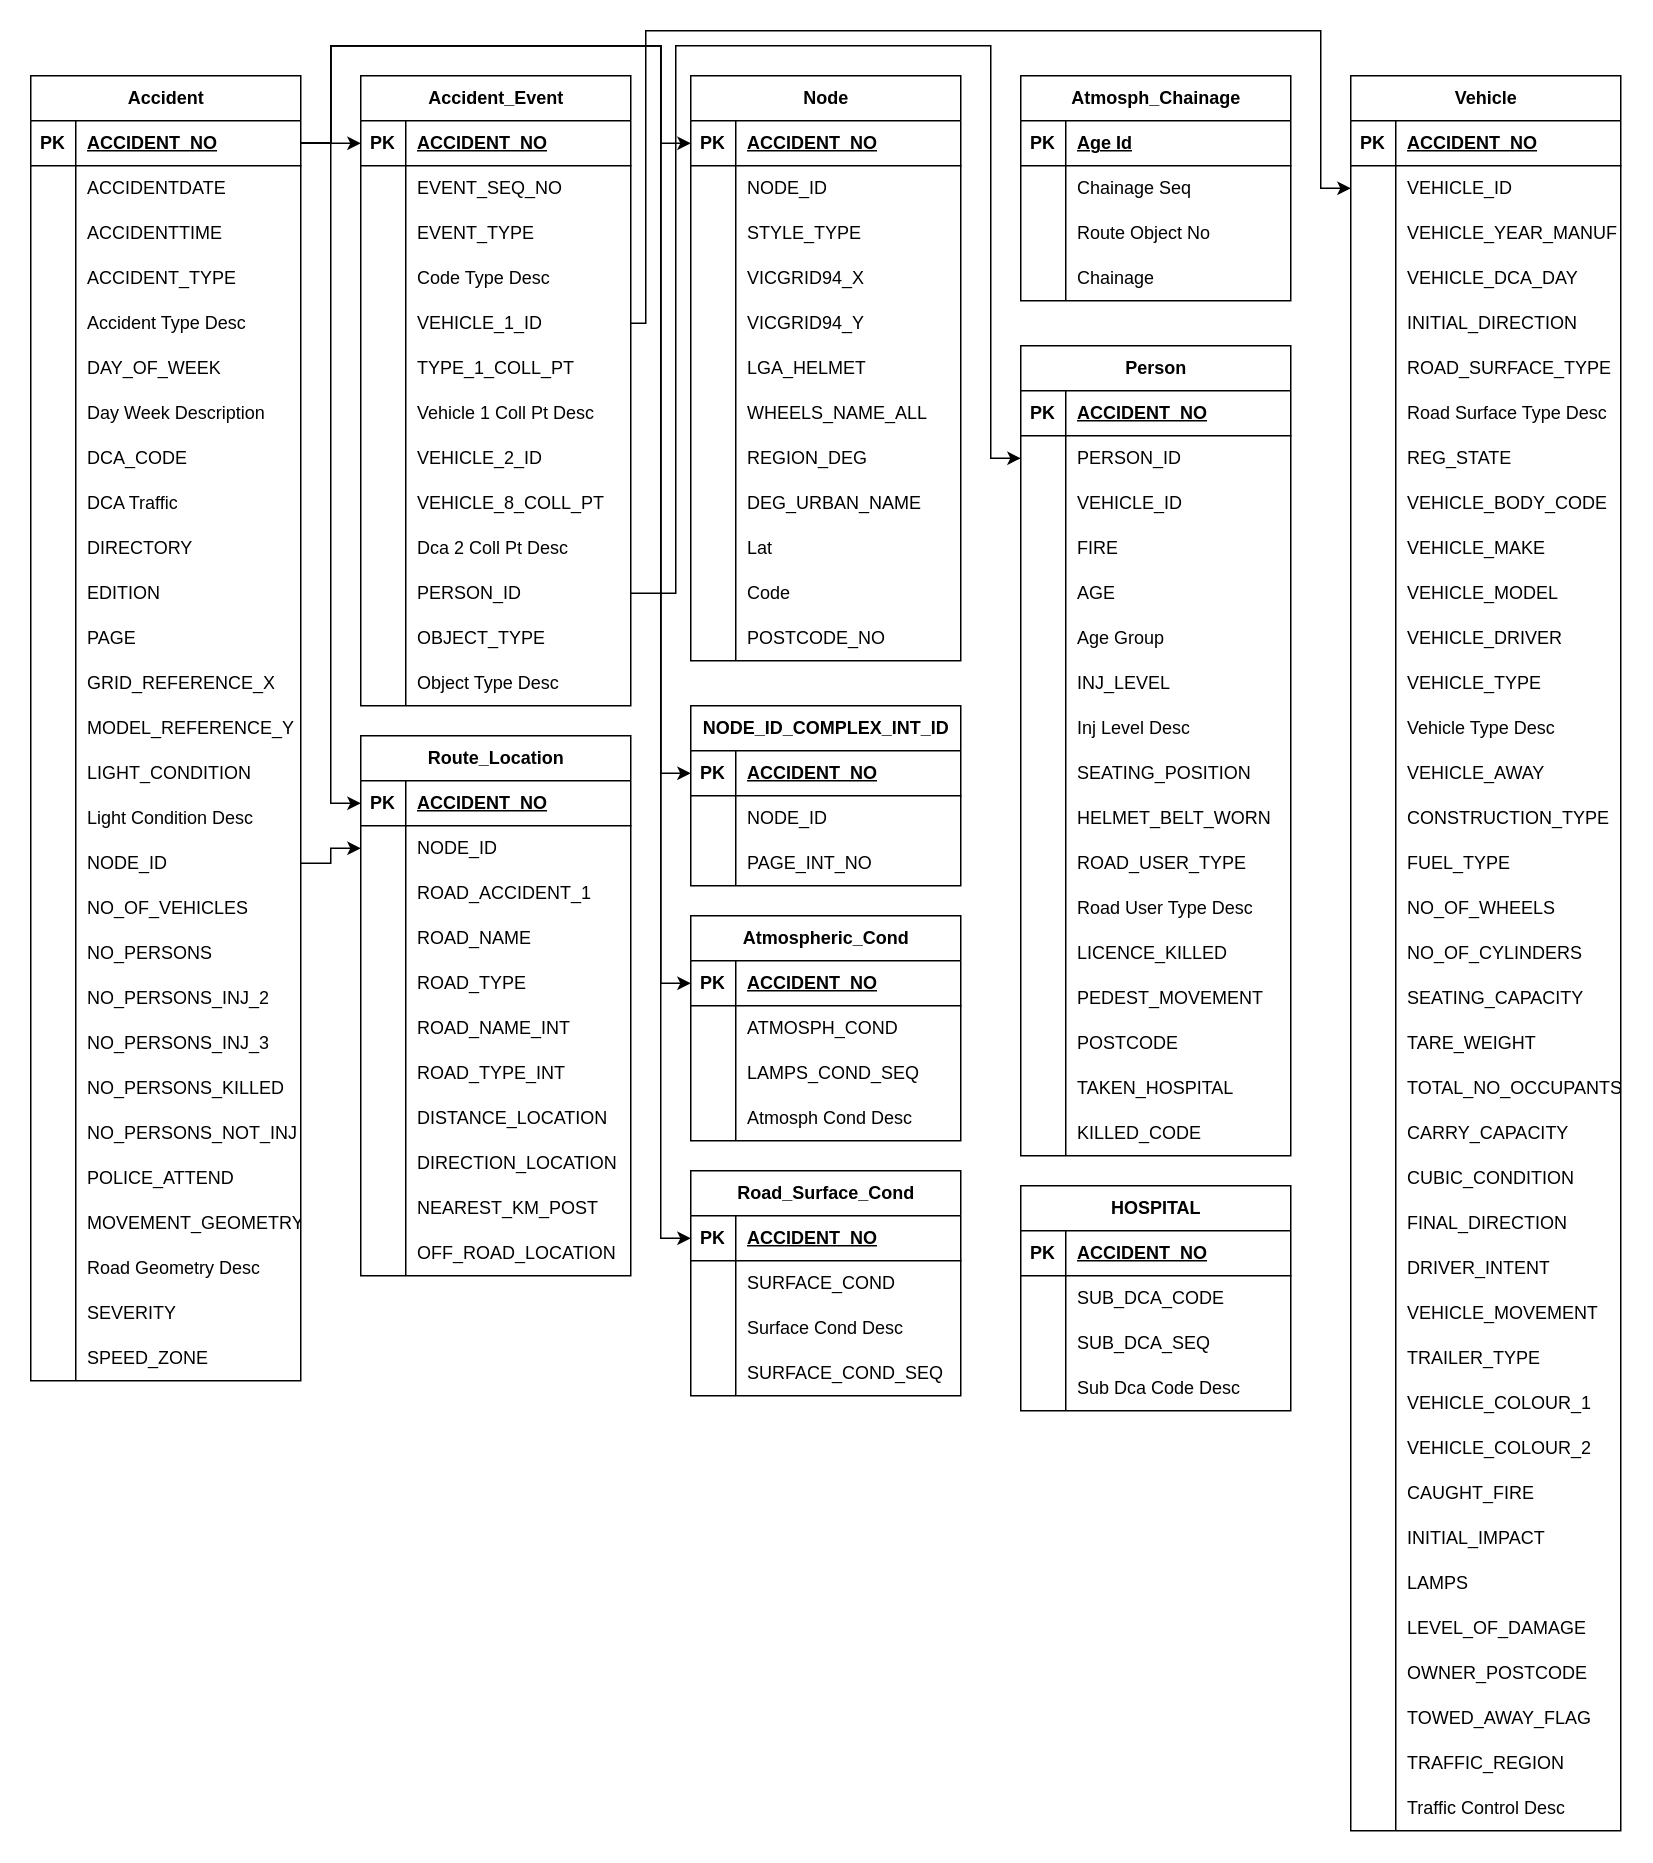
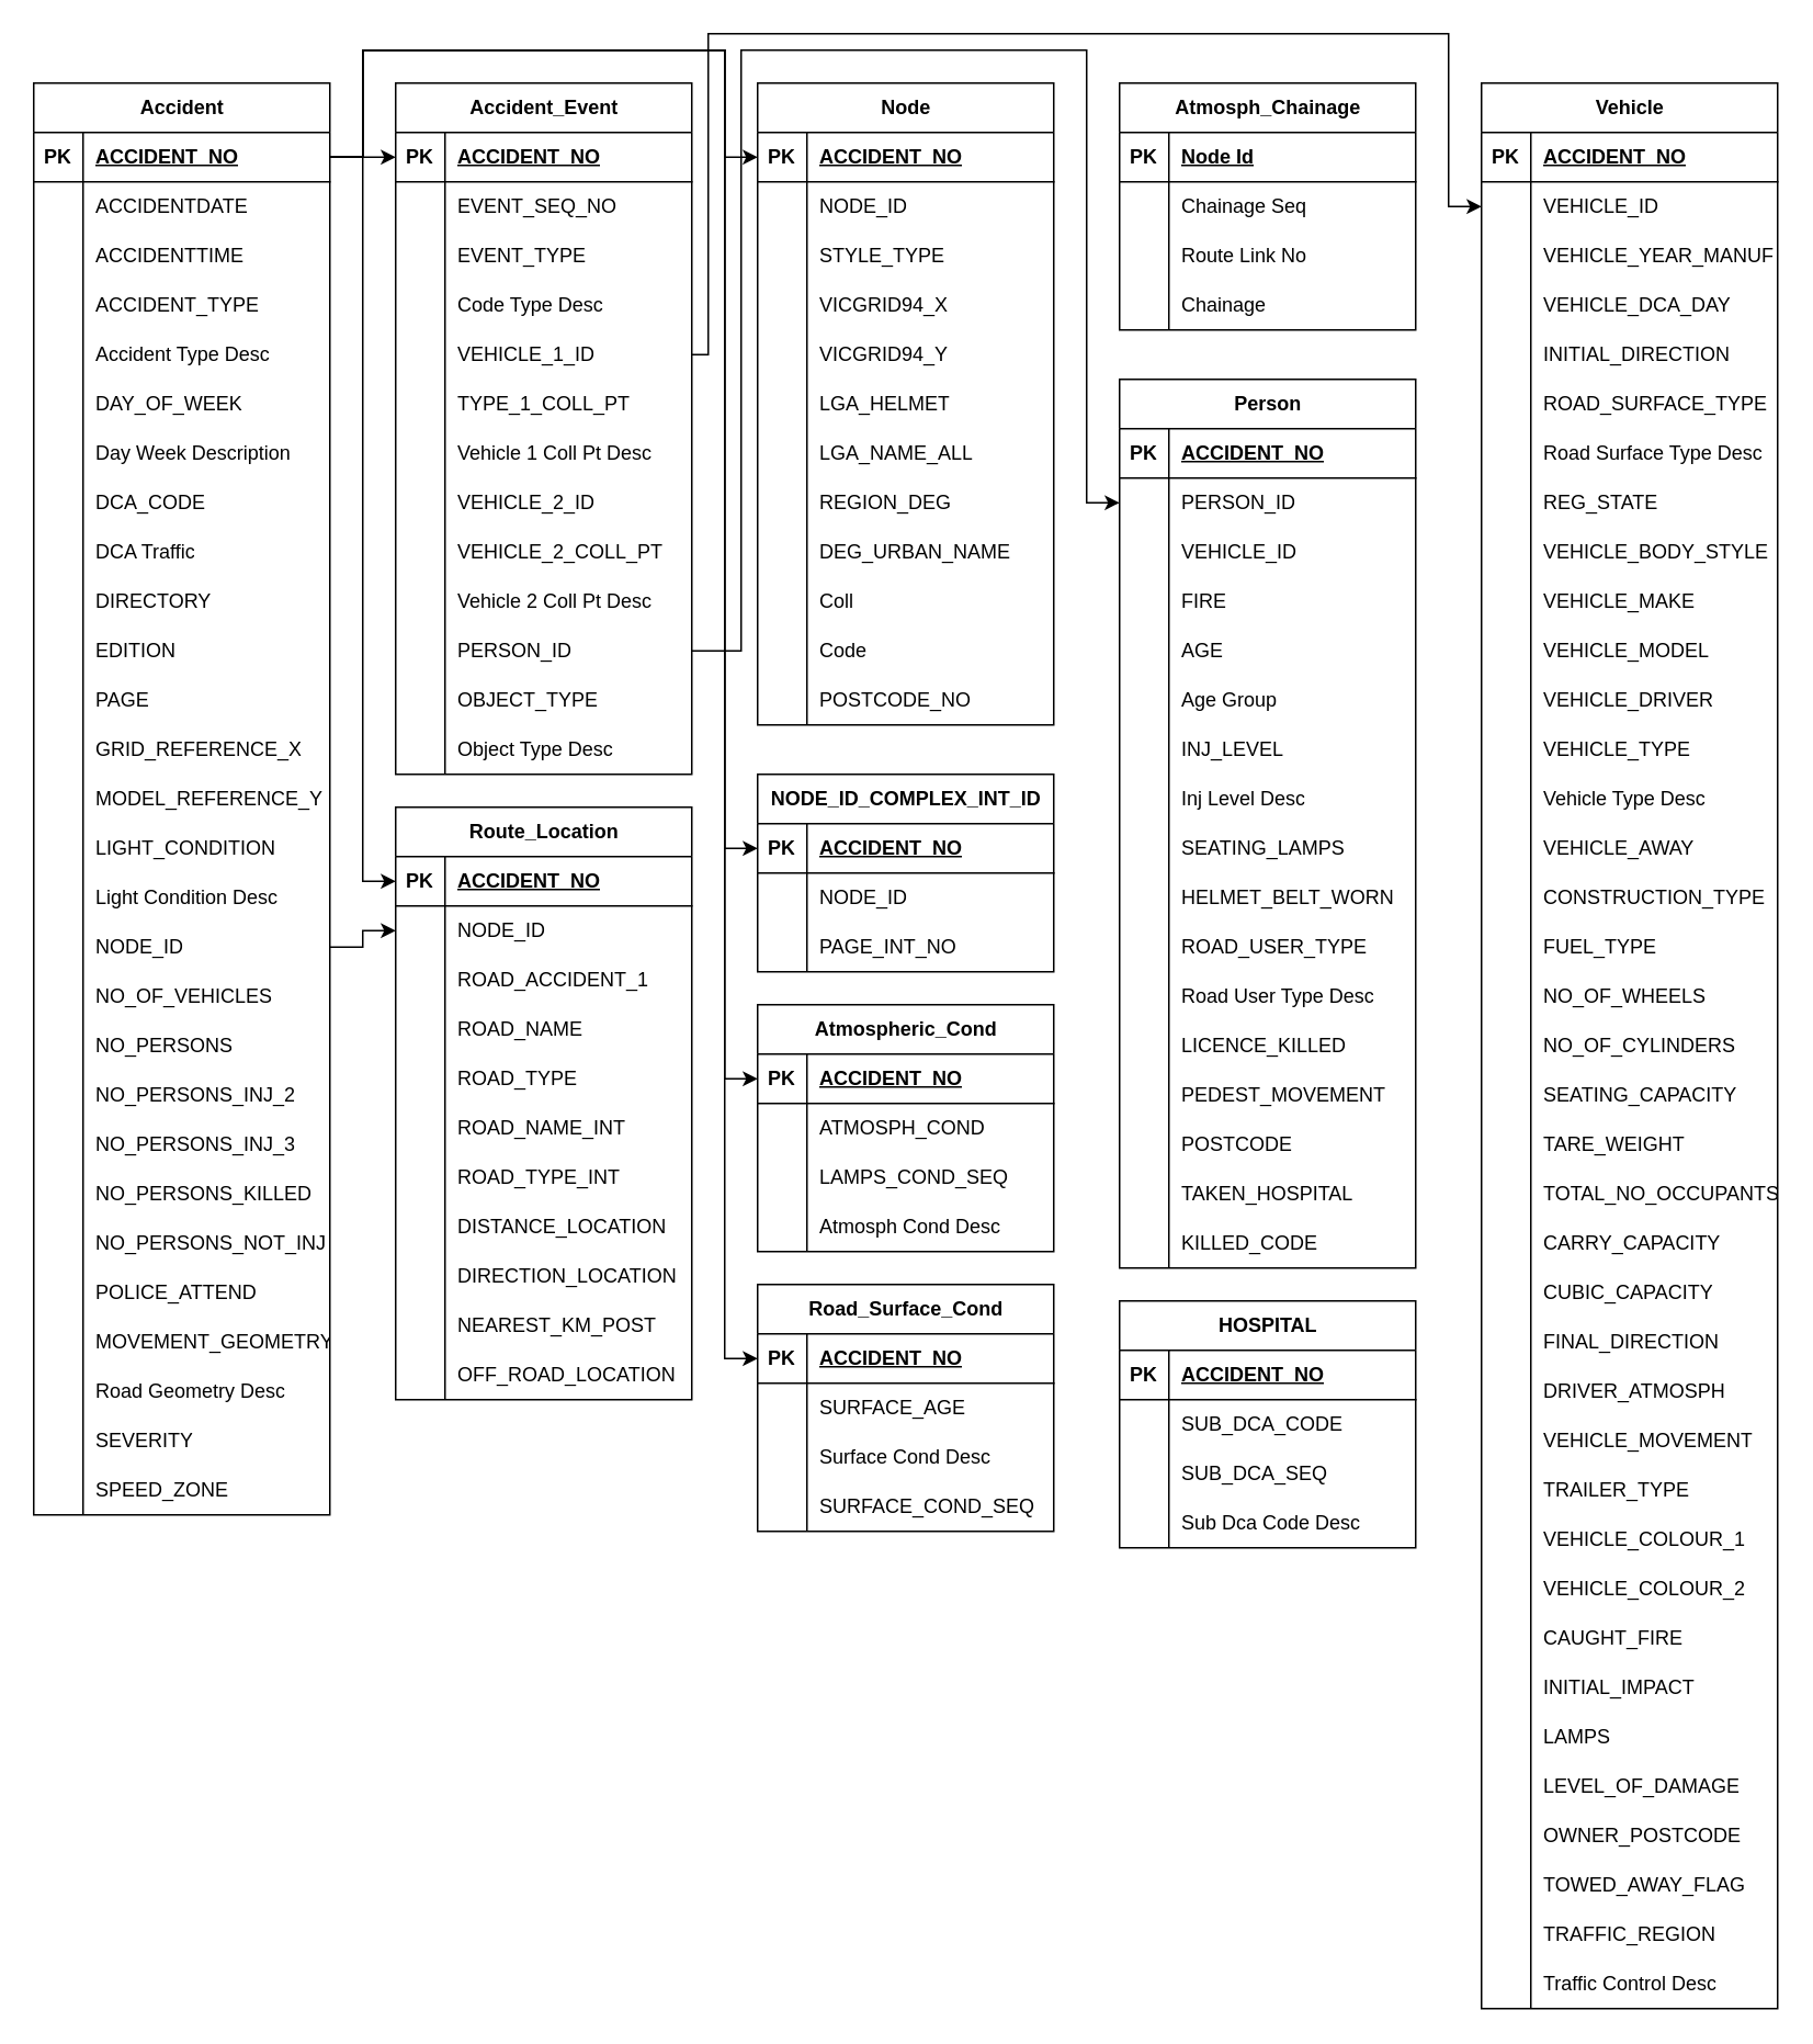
- <mxCell id="5" value="Age Id" style="shape=partialRectangle;connectable=0;fillColor=none;top=0;left=0;bottom=0;right=0;align=left;spacingLeft=6;fontStyle=5;overflow=hidden;whiteSpace=wrap;html=1;" vertex="1" parent="3"><mxGeometry x="30" width="150" height="30" as="geometry"><mxRectangle width="150" height="30" as="alternateBounds" /></mxGeometry></mxCell>
+ <mxCell id="5" value="Node Id" style="shape=partialRectangle;connectable=0;fillColor=none;top=0;left=0;bottom=0;right=0;align=left;spacingLeft=6;fontStyle=5;overflow=hidden;whiteSpace=wrap;html=1;" vertex="1" parent="3"><mxGeometry x="30" width="150" height="30" as="geometry"><mxRectangle width="150" height="30" as="alternateBounds" /></mxGeometry></mxCell>
- <mxCell id="11" value="Route Object No" style="shape=partialRectangle;connectable=0;fillColor=none;top=0;left=0;bottom=0;right=0;align=left;spacingLeft=6;overflow=hidden;whiteSpace=wrap;html=1;" vertex="1" parent="9"><mxGeometry x="30" width="150" height="30" as="geometry"><mxRectangle width="150" height="30" as="alternateBounds" /></mxGeometry></mxCell>
+ <mxCell id="11" value="Route Link No" style="shape=partialRectangle;connectable=0;fillColor=none;top=0;left=0;bottom=0;right=0;align=left;spacingLeft=6;overflow=hidden;whiteSpace=wrap;html=1;" vertex="1" parent="9"><mxGeometry x="30" width="150" height="30" as="geometry"><mxRectangle width="150" height="30" as="alternateBounds" /></mxGeometry></mxCell>
- <mxCell id="110" value="WHEELS_NAME_ALL" style="shape=partialRectangle;connectable=0;fillColor=none;top=0;left=0;bottom=0;right=0;align=left;spacingLeft=6;overflow=hidden;whiteSpace=wrap;html=1;" vertex="1" parent="108"><mxGeometry x="30" width="150" height="30" as="geometry"><mxRectangle width="150" height="30" as="alternateBounds" /></mxGeometry></mxCell>
+ <mxCell id="110" value="LGA_NAME_ALL" style="shape=partialRectangle;connectable=0;fillColor=none;top=0;left=0;bottom=0;right=0;align=left;spacingLeft=6;overflow=hidden;whiteSpace=wrap;html=1;" vertex="1" parent="108"><mxGeometry x="30" width="150" height="30" as="geometry"><mxRectangle width="150" height="30" as="alternateBounds" /></mxGeometry></mxCell>
- <mxCell id="42" value="VEHICLE_8_COLL_PT" style="shape=partialRectangle;connectable=0;fillColor=none;top=0;left=0;bottom=0;right=0;align=left;spacingLeft=6;overflow=hidden;whiteSpace=wrap;html=1;" vertex="1" parent="40"><mxGeometry x="30" width="150" height="30" as="geometry"><mxRectangle width="150" height="30" as="alternateBounds" /></mxGeometry></mxCell>
+ <mxCell id="42" value="VEHICLE_2_COLL_PT" style="shape=partialRectangle;connectable=0;fillColor=none;top=0;left=0;bottom=0;right=0;align=left;spacingLeft=6;overflow=hidden;whiteSpace=wrap;html=1;" vertex="1" parent="40"><mxGeometry x="30" width="150" height="30" as="geometry"><mxRectangle width="150" height="30" as="alternateBounds" /></mxGeometry></mxCell>
- <mxCell id="339" value="VEHICLE_BODY_CODE" style="shape=partialRectangle;connectable=0;fillColor=none;top=0;left=0;bottom=0;right=0;align=left;spacingLeft=6;overflow=hidden;whiteSpace=wrap;html=1;" vertex="1" parent="337"><mxGeometry x="30" width="150" height="30" as="geometry"><mxRectangle width="150" height="30" as="alternateBounds" /></mxGeometry></mxCell>
+ <mxCell id="339" value="VEHICLE_BODY_STYLE" style="shape=partialRectangle;connectable=0;fillColor=none;top=0;left=0;bottom=0;right=0;align=left;spacingLeft=6;overflow=hidden;whiteSpace=wrap;html=1;" vertex="1" parent="337"><mxGeometry x="30" width="150" height="30" as="geometry"><mxRectangle width="150" height="30" as="alternateBounds" /></mxGeometry></mxCell>
- <mxCell id="45" value="Dca 2 Coll Pt Desc" style="shape=partialRectangle;connectable=0;fillColor=none;top=0;left=0;bottom=0;right=0;align=left;spacingLeft=6;overflow=hidden;whiteSpace=wrap;html=1;" vertex="1" parent="43"><mxGeometry x="30" width="150" height="30" as="geometry"><mxRectangle width="150" height="30" as="alternateBounds" /></mxGeometry></mxCell>
+ <mxCell id="45" value="Vehicle 2 Coll Pt Desc" style="shape=partialRectangle;connectable=0;fillColor=none;top=0;left=0;bottom=0;right=0;align=left;spacingLeft=6;overflow=hidden;whiteSpace=wrap;html=1;" vertex="1" parent="43"><mxGeometry x="30" width="150" height="30" as="geometry"><mxRectangle width="150" height="30" as="alternateBounds" /></mxGeometry></mxCell>
- <mxCell id="119" value="Lat" style="shape=partialRectangle;connectable=0;fillColor=none;top=0;left=0;bottom=0;right=0;align=left;spacingLeft=6;overflow=hidden;whiteSpace=wrap;html=1;" vertex="1" parent="117"><mxGeometry x="30" width="150" height="30" as="geometry"><mxRectangle width="150" height="30" as="alternateBounds" /></mxGeometry></mxCell>
+ <mxCell id="119" value="Coll" style="shape=partialRectangle;connectable=0;fillColor=none;top=0;left=0;bottom=0;right=0;align=left;spacingLeft=6;overflow=hidden;whiteSpace=wrap;html=1;" vertex="1" parent="117"><mxGeometry x="30" width="150" height="30" as="geometry"><mxRectangle width="150" height="30" as="alternateBounds" /></mxGeometry></mxCell>
- <mxCell id="261" value="SEATING_POSITION" style="shape=partialRectangle;connectable=0;fillColor=none;top=0;left=0;bottom=0;right=0;align=left;spacingLeft=6;overflow=hidden;whiteSpace=wrap;html=1;" vertex="1" parent="259"><mxGeometry x="30" width="150" height="30" as="geometry"><mxRectangle width="150" height="30" as="alternateBounds" /></mxGeometry></mxCell>
+ <mxCell id="261" value="SEATING_LAMPS" style="shape=partialRectangle;connectable=0;fillColor=none;top=0;left=0;bottom=0;right=0;align=left;spacingLeft=6;overflow=hidden;whiteSpace=wrap;html=1;" vertex="1" parent="259"><mxGeometry x="30" width="150" height="30" as="geometry"><mxRectangle width="150" height="30" as="alternateBounds" /></mxGeometry></mxCell>
- <mxCell id="384" value="CUBIC_CONDITION" style="shape=partialRectangle;connectable=0;fillColor=none;top=0;left=0;bottom=0;right=0;align=left;spacingLeft=6;overflow=hidden;whiteSpace=wrap;html=1;" vertex="1" parent="382"><mxGeometry x="30" width="150" height="30" as="geometry"><mxRectangle width="150" height="30" as="alternateBounds" /></mxGeometry></mxCell>
+ <mxCell id="384" value="CUBIC_CAPACITY" style="shape=partialRectangle;connectable=0;fillColor=none;top=0;left=0;bottom=0;right=0;align=left;spacingLeft=6;overflow=hidden;whiteSpace=wrap;html=1;" vertex="1" parent="382"><mxGeometry x="30" width="150" height="30" as="geometry"><mxRectangle width="150" height="30" as="alternateBounds" /></mxGeometry></mxCell>
- <mxCell id="390" value="DRIVER_INTENT" style="shape=partialRectangle;connectable=0;fillColor=none;top=0;left=0;bottom=0;right=0;align=left;spacingLeft=6;overflow=hidden;whiteSpace=wrap;html=1;" vertex="1" parent="388"><mxGeometry x="30" width="150" height="30" as="geometry"><mxRectangle width="150" height="30" as="alternateBounds" /></mxGeometry></mxCell>
+ <mxCell id="390" value="DRIVER_ATMOSPH" style="shape=partialRectangle;connectable=0;fillColor=none;top=0;left=0;bottom=0;right=0;align=left;spacingLeft=6;overflow=hidden;whiteSpace=wrap;html=1;" vertex="1" parent="388"><mxGeometry x="30" width="150" height="30" as="geometry"><mxRectangle width="150" height="30" as="alternateBounds" /></mxGeometry></mxCell>
- <mxCell id="292" value="SURFACE_COND" style="shape=partialRectangle;connectable=0;fillColor=none;top=0;left=0;bottom=0;right=0;align=left;spacingLeft=6;overflow=hidden;whiteSpace=wrap;html=1;" vertex="1" parent="290"><mxGeometry x="30" width="150" height="30" as="geometry"><mxRectangle width="150" height="30" as="alternateBounds" /></mxGeometry></mxCell>
+ <mxCell id="292" value="SURFACE_AGE" style="shape=partialRectangle;connectable=0;fillColor=none;top=0;left=0;bottom=0;right=0;align=left;spacingLeft=6;overflow=hidden;whiteSpace=wrap;html=1;" vertex="1" parent="290"><mxGeometry x="30" width="150" height="30" as="geometry"><mxRectangle width="150" height="30" as="alternateBounds" /></mxGeometry></mxCell>
